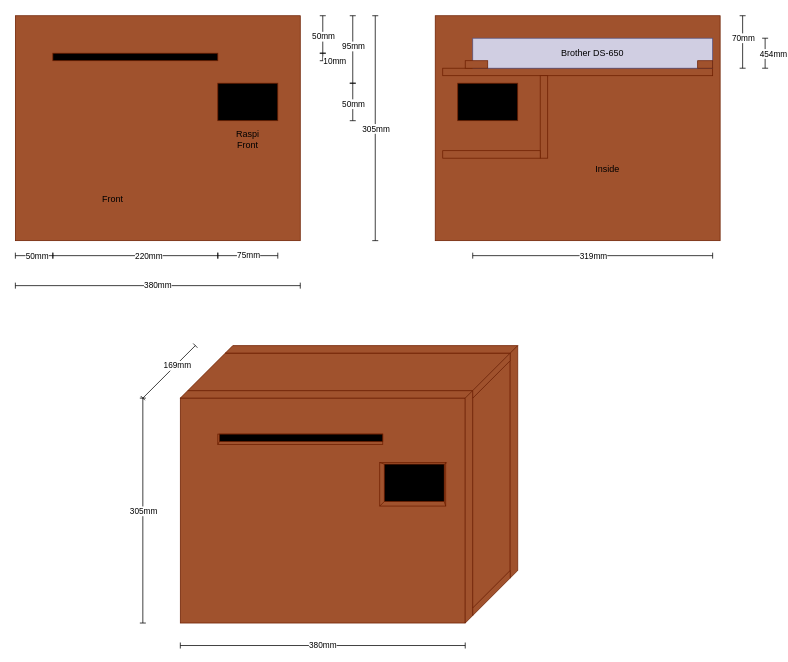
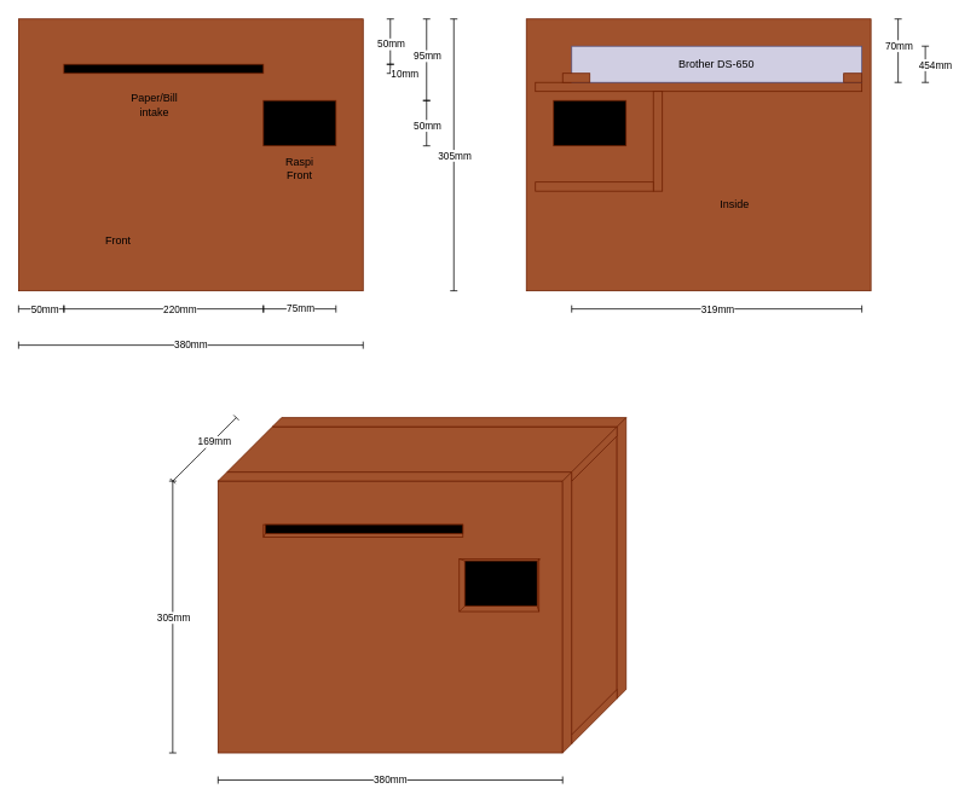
+ <mxCell id="30" value="Paper/Bill intake" style="text;html=1;strokeColor=none;fillColor=none;align=center;verticalAlign=middle;whiteSpace=wrap;rounded=0;" vertex="1" parent="1"><mxGeometry x="140" y="100" width="60" height="30" as="geometry" /></mxCell>
- <mxCell id="28" value="Front" style="text;html=1;strokeColor=none;fillColor=none;align=center;verticalAlign=middle;whiteSpace=wrap;rounded=0;" vertex="1" parent="1"><mxGeometry x="120" y="250" width="60" height="30" as="geometry" /></mxCell>
+ <mxCell id="28" value="Front" style="text;html=1;strokeColor=none;fillColor=none;align=center;verticalAlign=middle;whiteSpace=wrap;rounded=0;" vertex="1" parent="1"><mxGeometry x="100" y="250" width="60" height="30" as="geometry" /></mxCell>
